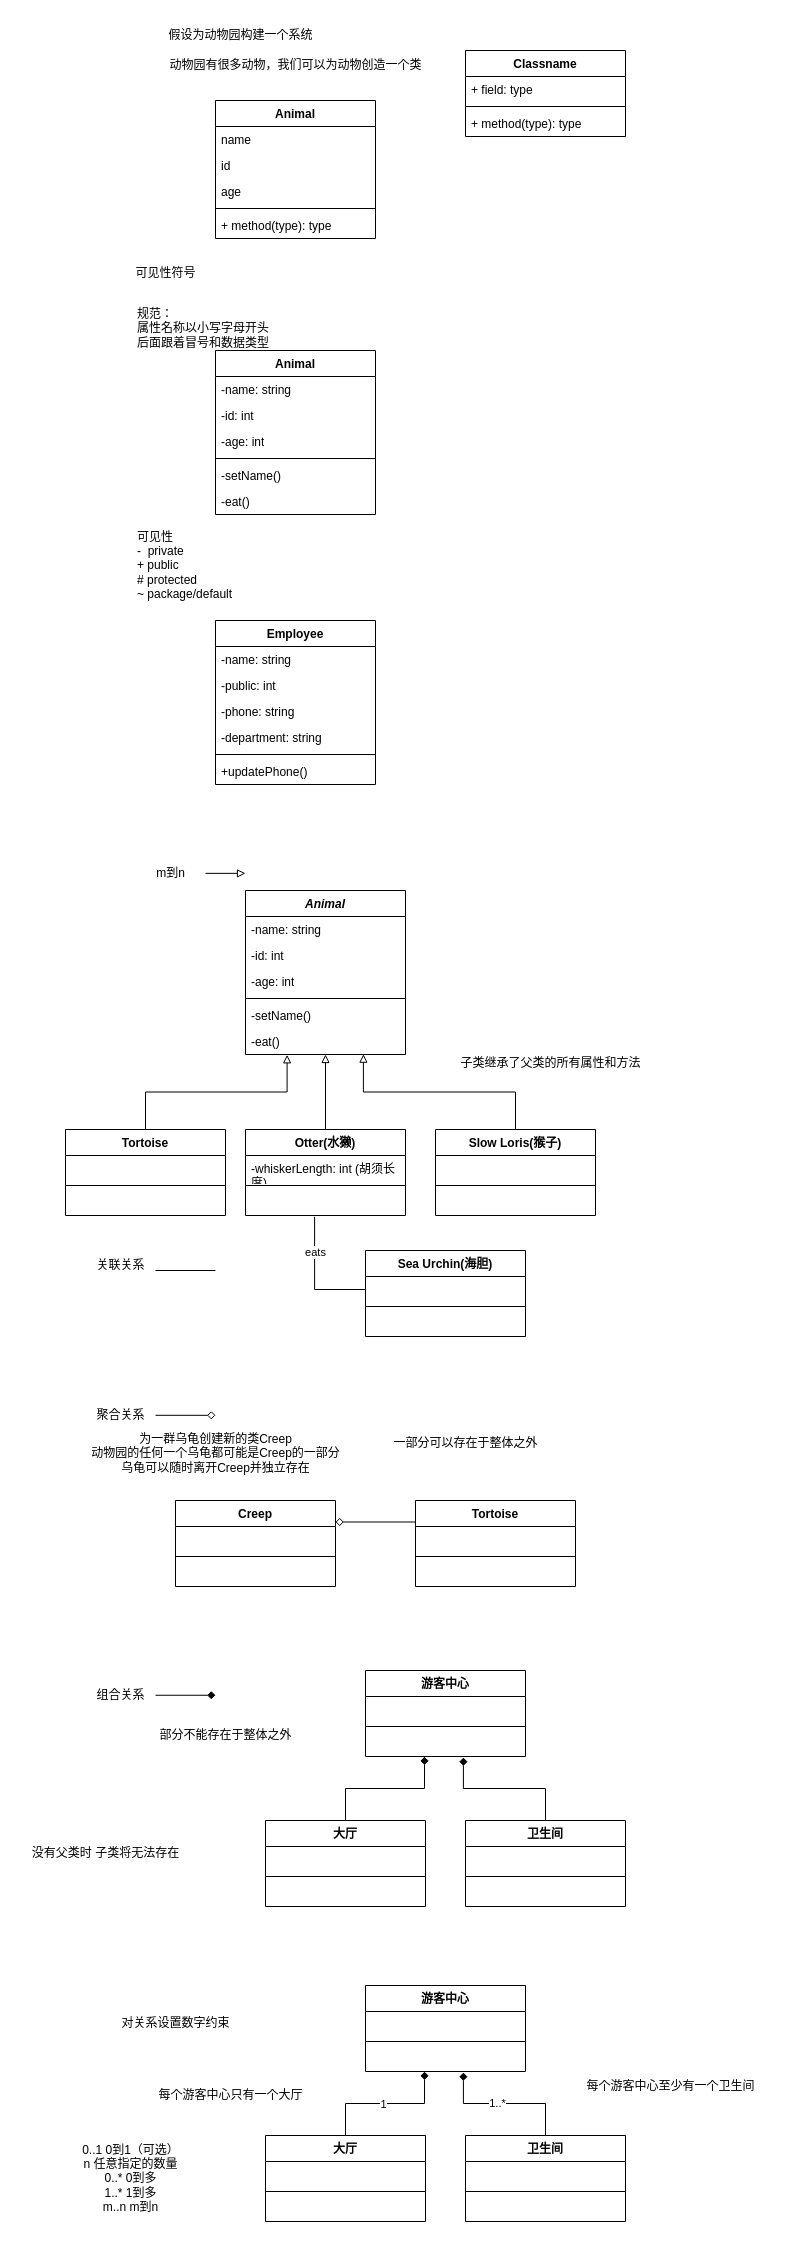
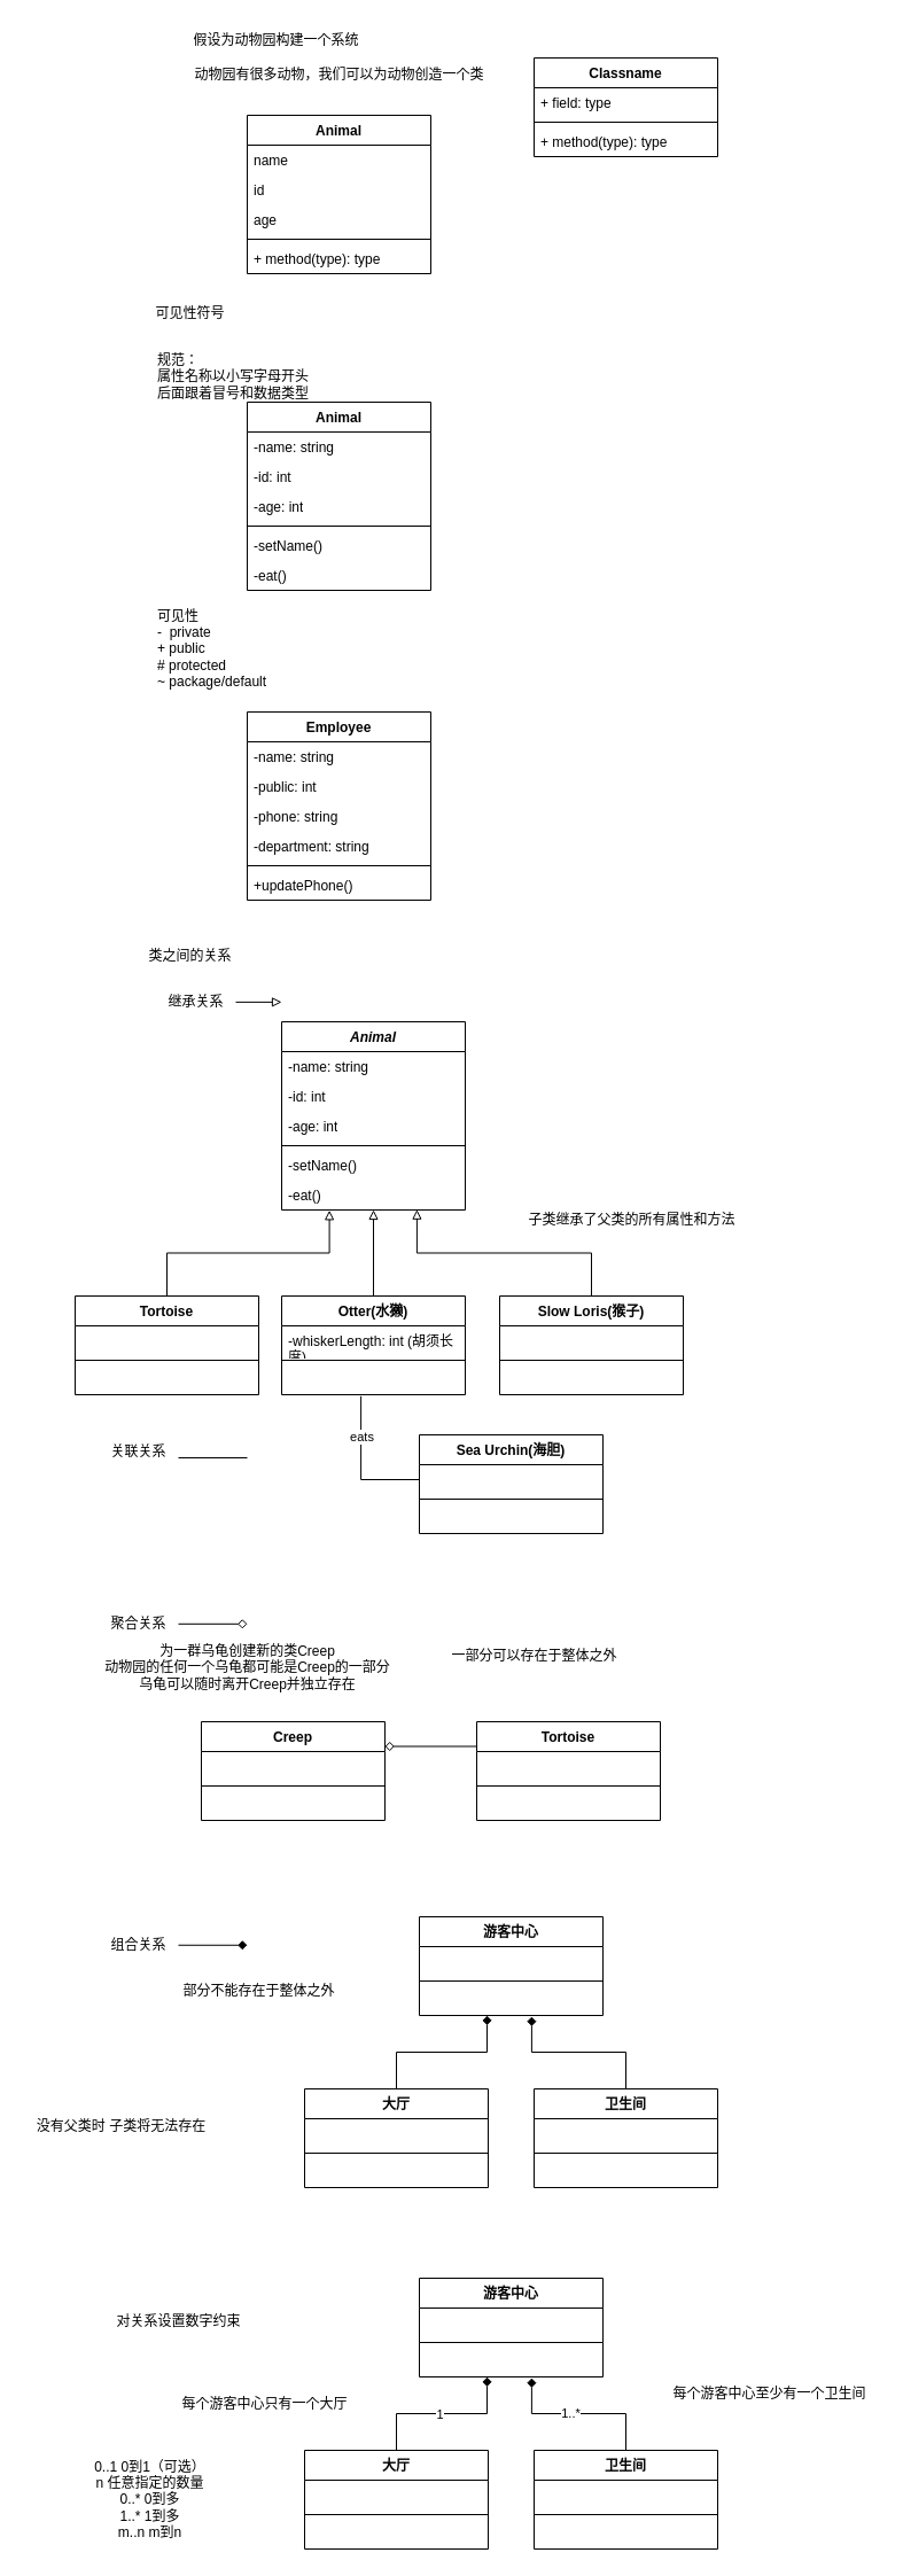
+ <mxCell id="31" value="类之间的关系" style="text;html=1;align=center;verticalAlign=middle;resizable=0;points=[];autosize=1;strokeColor=none;fillColor=none;" parent="1" vertex="1"><mxGeometry x="115" y="818" width="100" height="30" as="geometry" /></mxCell>
- <mxCell id="32" value="m到n" style="text;html=1;align=center;verticalAlign=middle;resizable=0;points=[];autosize=1;strokeColor=none;fillColor=none;" parent="1" vertex="1"><mxGeometry x="135" y="858" width="70" height="30" as="geometry" /></mxCell>
+ <mxCell id="32" value="继承关系" style="text;html=1;align=center;verticalAlign=middle;resizable=0;points=[];autosize=1;strokeColor=none;fillColor=none;" parent="1" vertex="1"><mxGeometry x="135" y="858" width="70" height="30" as="geometry" /></mxCell>
- <mxCell id="96" value="对关系设置数字约束" style="text;html=1;align=center;verticalAlign=middle;resizable=0;points=[];autosize=1;strokeColor=none;fillColor=none;" parent="1" vertex="1"><mxGeometry x="110" y="2008" width="130" height="30" as="geometry" /></mxCell>
+ <mxCell id="96" value="对关系设置数字约束" style="text;html=1;align=center;verticalAlign=middle;resizable=0;points=[];autosize=1;strokeColor=none;fillColor=none;" parent="1" vertex="1"><mxGeometry x="90" y="2008" width="130" height="30" as="geometry" /></mxCell>
